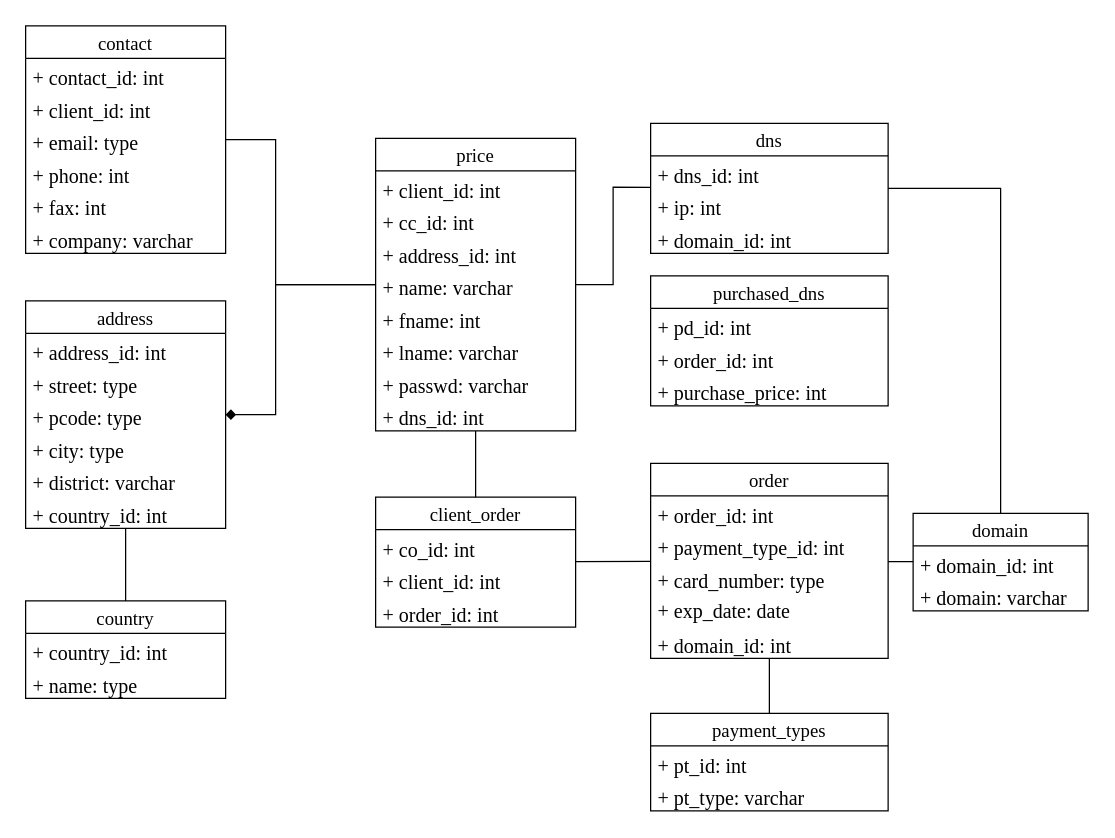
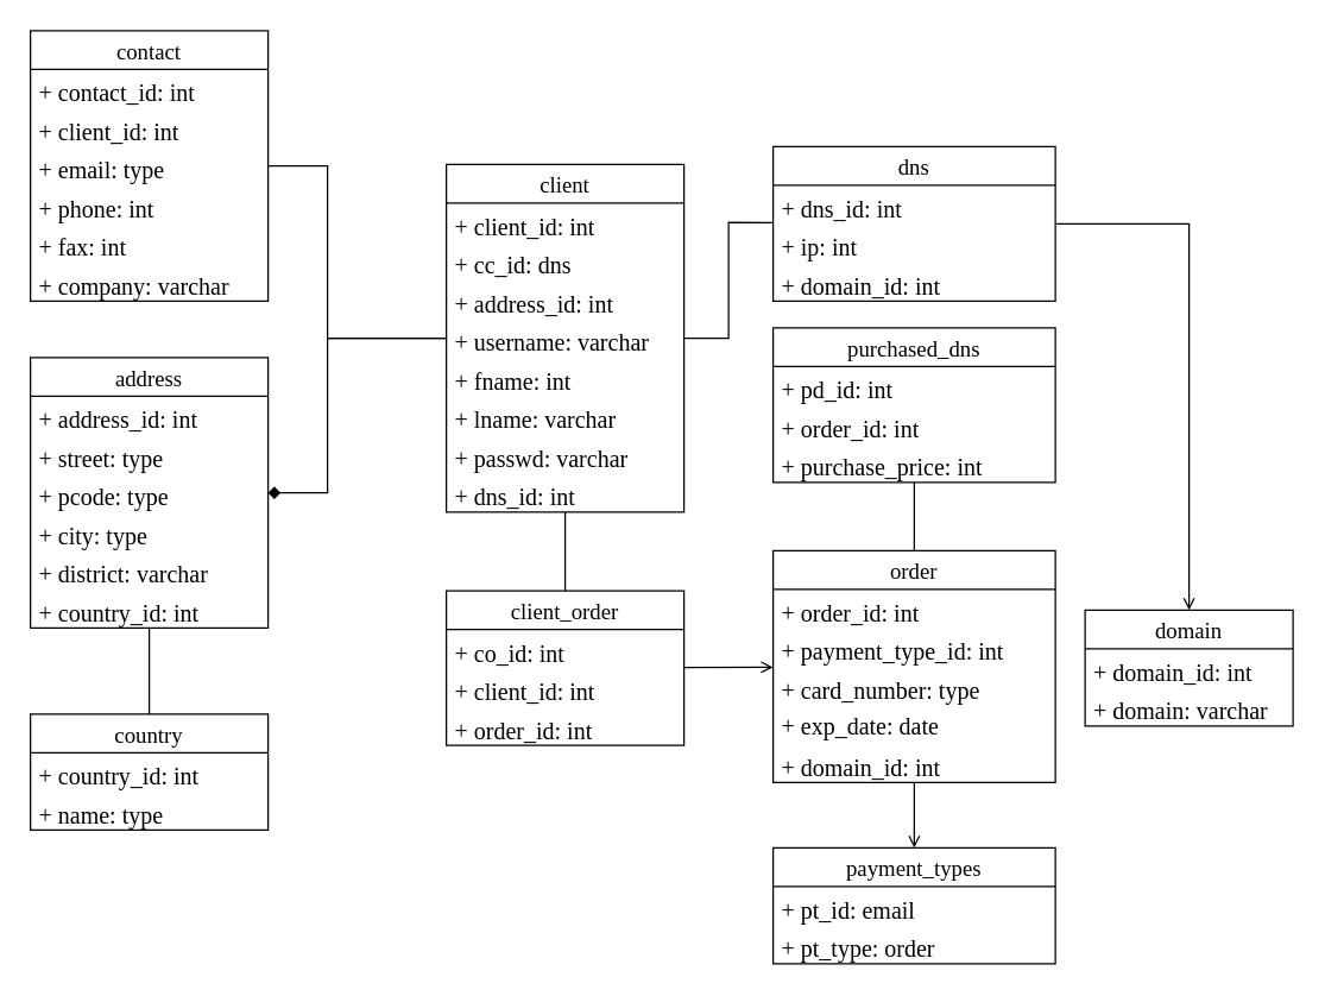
- <mxCell id="43" value="price" style="swimlane;fontStyle=0;childLayout=stackLayout;horizontal=1;startSize=26;fillColor=none;horizontalStack=0;resizeParent=1;resizeParentMax=0;resizeLast=0;collapsible=1;marginBottom=0;fontFamily=Ubuntu;fontSize=15;" vertex="1" parent="1"><mxGeometry x="300" y="110" width="160" height="234" as="geometry" /></mxCell>
+ <mxCell id="43" value="client" style="swimlane;fontStyle=0;childLayout=stackLayout;horizontal=1;startSize=26;fillColor=none;horizontalStack=0;resizeParent=1;resizeParentMax=0;resizeLast=0;collapsible=1;marginBottom=0;fontFamily=Ubuntu;fontSize=15;" vertex="1" parent="1"><mxGeometry x="300" y="110" width="160" height="234" as="geometry" /></mxCell>
- <mxCell id="45" value="+ cc_id: int" style="text;strokeColor=none;fillColor=none;align=left;verticalAlign=top;spacingLeft=4;spacingRight=4;overflow=hidden;rotatable=0;points=[[0,0.5],[1,0.5]];portConstraint=eastwest;fontFamily=Ubuntu;fontSize=16;" vertex="1" parent="43"><mxGeometry y="52" width="160" height="26" as="geometry" /></mxCell>
+ <mxCell id="45" value="+ cc_id: dns" style="text;strokeColor=none;fillColor=none;align=left;verticalAlign=top;spacingLeft=4;spacingRight=4;overflow=hidden;rotatable=0;points=[[0,0.5],[1,0.5]];portConstraint=eastwest;fontFamily=Ubuntu;fontSize=16;" vertex="1" parent="43"><mxGeometry y="52" width="160" height="26" as="geometry" /></mxCell>
- <mxCell id="47" value="+ name: varchar" style="text;strokeColor=none;fillColor=none;align=left;verticalAlign=top;spacingLeft=4;spacingRight=4;overflow=hidden;rotatable=0;points=[[0,0.5],[1,0.5]];portConstraint=eastwest;fontFamily=Ubuntu;fontSize=16;" vertex="1" parent="43"><mxGeometry y="104" width="160" height="26" as="geometry" /></mxCell>
+ <mxCell id="47" value="+ username: varchar" style="text;strokeColor=none;fillColor=none;align=left;verticalAlign=top;spacingLeft=4;spacingRight=4;overflow=hidden;rotatable=0;points=[[0,0.5],[1,0.5]];portConstraint=eastwest;fontFamily=Ubuntu;fontSize=16;" vertex="1" parent="43"><mxGeometry y="104" width="160" height="26" as="geometry" /></mxCell>
+ <mxCell id="33" value="" style="endArrow=none;html=1;fontFamily=Ubuntu;fontSize=16;" edge="1" parent="1" source="22" target="28"><mxGeometry width="50" height="50" relative="1" as="geometry"><mxPoint x="220" y="610" as="sourcePoint" /><mxPoint x="270" y="560" as="targetPoint" /></mxGeometry></mxCell>
- <mxCell id="61" value="" style="endArrow=none;html=1;fontFamily=Ubuntu;fontSize=16;rounded=0;" edge="1" parent="1" source="56" target="34"><mxGeometry width="50" height="50" relative="1" as="geometry"><mxPoint x="810" y="320" as="sourcePoint" /><mxPoint x="860" y="270" as="targetPoint" /><Array as="points"><mxPoint x="800" y="150" /></Array></mxGeometry></mxCell>
+ <mxCell id="61" value="" style="endArrow=open;html=1;fontFamily=Ubuntu;fontSize=16;rounded=0;" edge="1" parent="1" source="56" target="34"><mxGeometry width="50" height="50" relative="1" as="geometry"><mxPoint x="810" y="320" as="sourcePoint" /><mxPoint x="860" y="270" as="targetPoint" /><Array as="points"><mxPoint x="800" y="150" /></Array></mxGeometry></mxCell>
- <mxCell id="42" value="" style="endArrow=none;html=1;fontFamily=Ubuntu;fontSize=16;" edge="1" parent="1" source="38" target="22"><mxGeometry width="50" height="50" relative="1" as="geometry"><mxPoint x="290" y="660" as="sourcePoint" /><mxPoint x="340" y="610" as="targetPoint" /></mxGeometry></mxCell>
+ <mxCell id="42" value="" style="endArrow=open;html=1;fontFamily=Ubuntu;fontSize=16;" edge="1" parent="1" source="38" target="22"><mxGeometry width="50" height="50" relative="1" as="geometry"><mxPoint x="290" y="660" as="sourcePoint" /><mxPoint x="340" y="610" as="targetPoint" /></mxGeometry></mxCell>
- <mxCell id="37" value="" style="endArrow=none;html=1;fontFamily=Ubuntu;fontSize=16;" edge="1" parent="1" source="22" target="34"><mxGeometry width="50" height="50" relative="1" as="geometry"><mxPoint x="840" y="590" as="sourcePoint" /><mxPoint x="890" y="540" as="targetPoint" /></mxGeometry></mxCell>
- <mxCell id="32" value="" style="endArrow=none;html=1;fontFamily=Ubuntu;fontSize=16;" edge="1" parent="1" source="22" target="19"><mxGeometry width="50" height="50" relative="1" as="geometry"><mxPoint x="260" y="620" as="sourcePoint" /><mxPoint y="570" as="targetPoint" x="310" /></mxGeometry></mxCell>
+ <mxCell id="32" value="" style="endArrow=open;html=1;fontFamily=Ubuntu;fontSize=16;" edge="1" parent="1" source="22" target="19"><mxGeometry width="50" height="50" relative="1" as="geometry"><mxPoint x="260" y="620" as="sourcePoint" /><mxPoint y="570" as="targetPoint" x="310" /></mxGeometry></mxCell>
- <mxCell id="20" value="+ pt_id: int" style="text;strokeColor=none;fillColor=none;align=left;verticalAlign=top;spacingLeft=4;spacingRight=4;overflow=hidden;rotatable=0;points=[[0,0.5],[1,0.5]];portConstraint=eastwest;fontFamily=Ubuntu;fontSize=16;" vertex="1" parent="19"><mxGeometry y="26" width="190" height="26" as="geometry" /></mxCell>
+ <mxCell id="20" value="+ pt_id: email" style="text;strokeColor=none;fillColor=none;align=left;verticalAlign=top;spacingLeft=4;spacingRight=4;overflow=hidden;rotatable=0;points=[[0,0.5],[1,0.5]];portConstraint=eastwest;fontFamily=Ubuntu;fontSize=16;" vertex="1" parent="19"><mxGeometry y="26" width="190" height="26" as="geometry" /></mxCell>
- <mxCell id="21" value="+ pt_type: varchar" style="text;strokeColor=none;fillColor=none;align=left;verticalAlign=top;spacingLeft=4;spacingRight=4;overflow=hidden;rotatable=0;points=[[0,0.5],[1,0.5]];portConstraint=eastwest;fontFamily=Ubuntu;fontSize=16;" vertex="1" parent="19"><mxGeometry y="52" width="190" height="26" as="geometry" /></mxCell>
+ <mxCell id="21" value="+ pt_type: order" style="text;strokeColor=none;fillColor=none;align=left;verticalAlign=top;spacingLeft=4;spacingRight=4;overflow=hidden;rotatable=0;points=[[0,0.5],[1,0.5]];portConstraint=eastwest;fontFamily=Ubuntu;fontSize=16;" vertex="1" parent="19"><mxGeometry y="52" width="190" height="26" as="geometry" /></mxCell>
